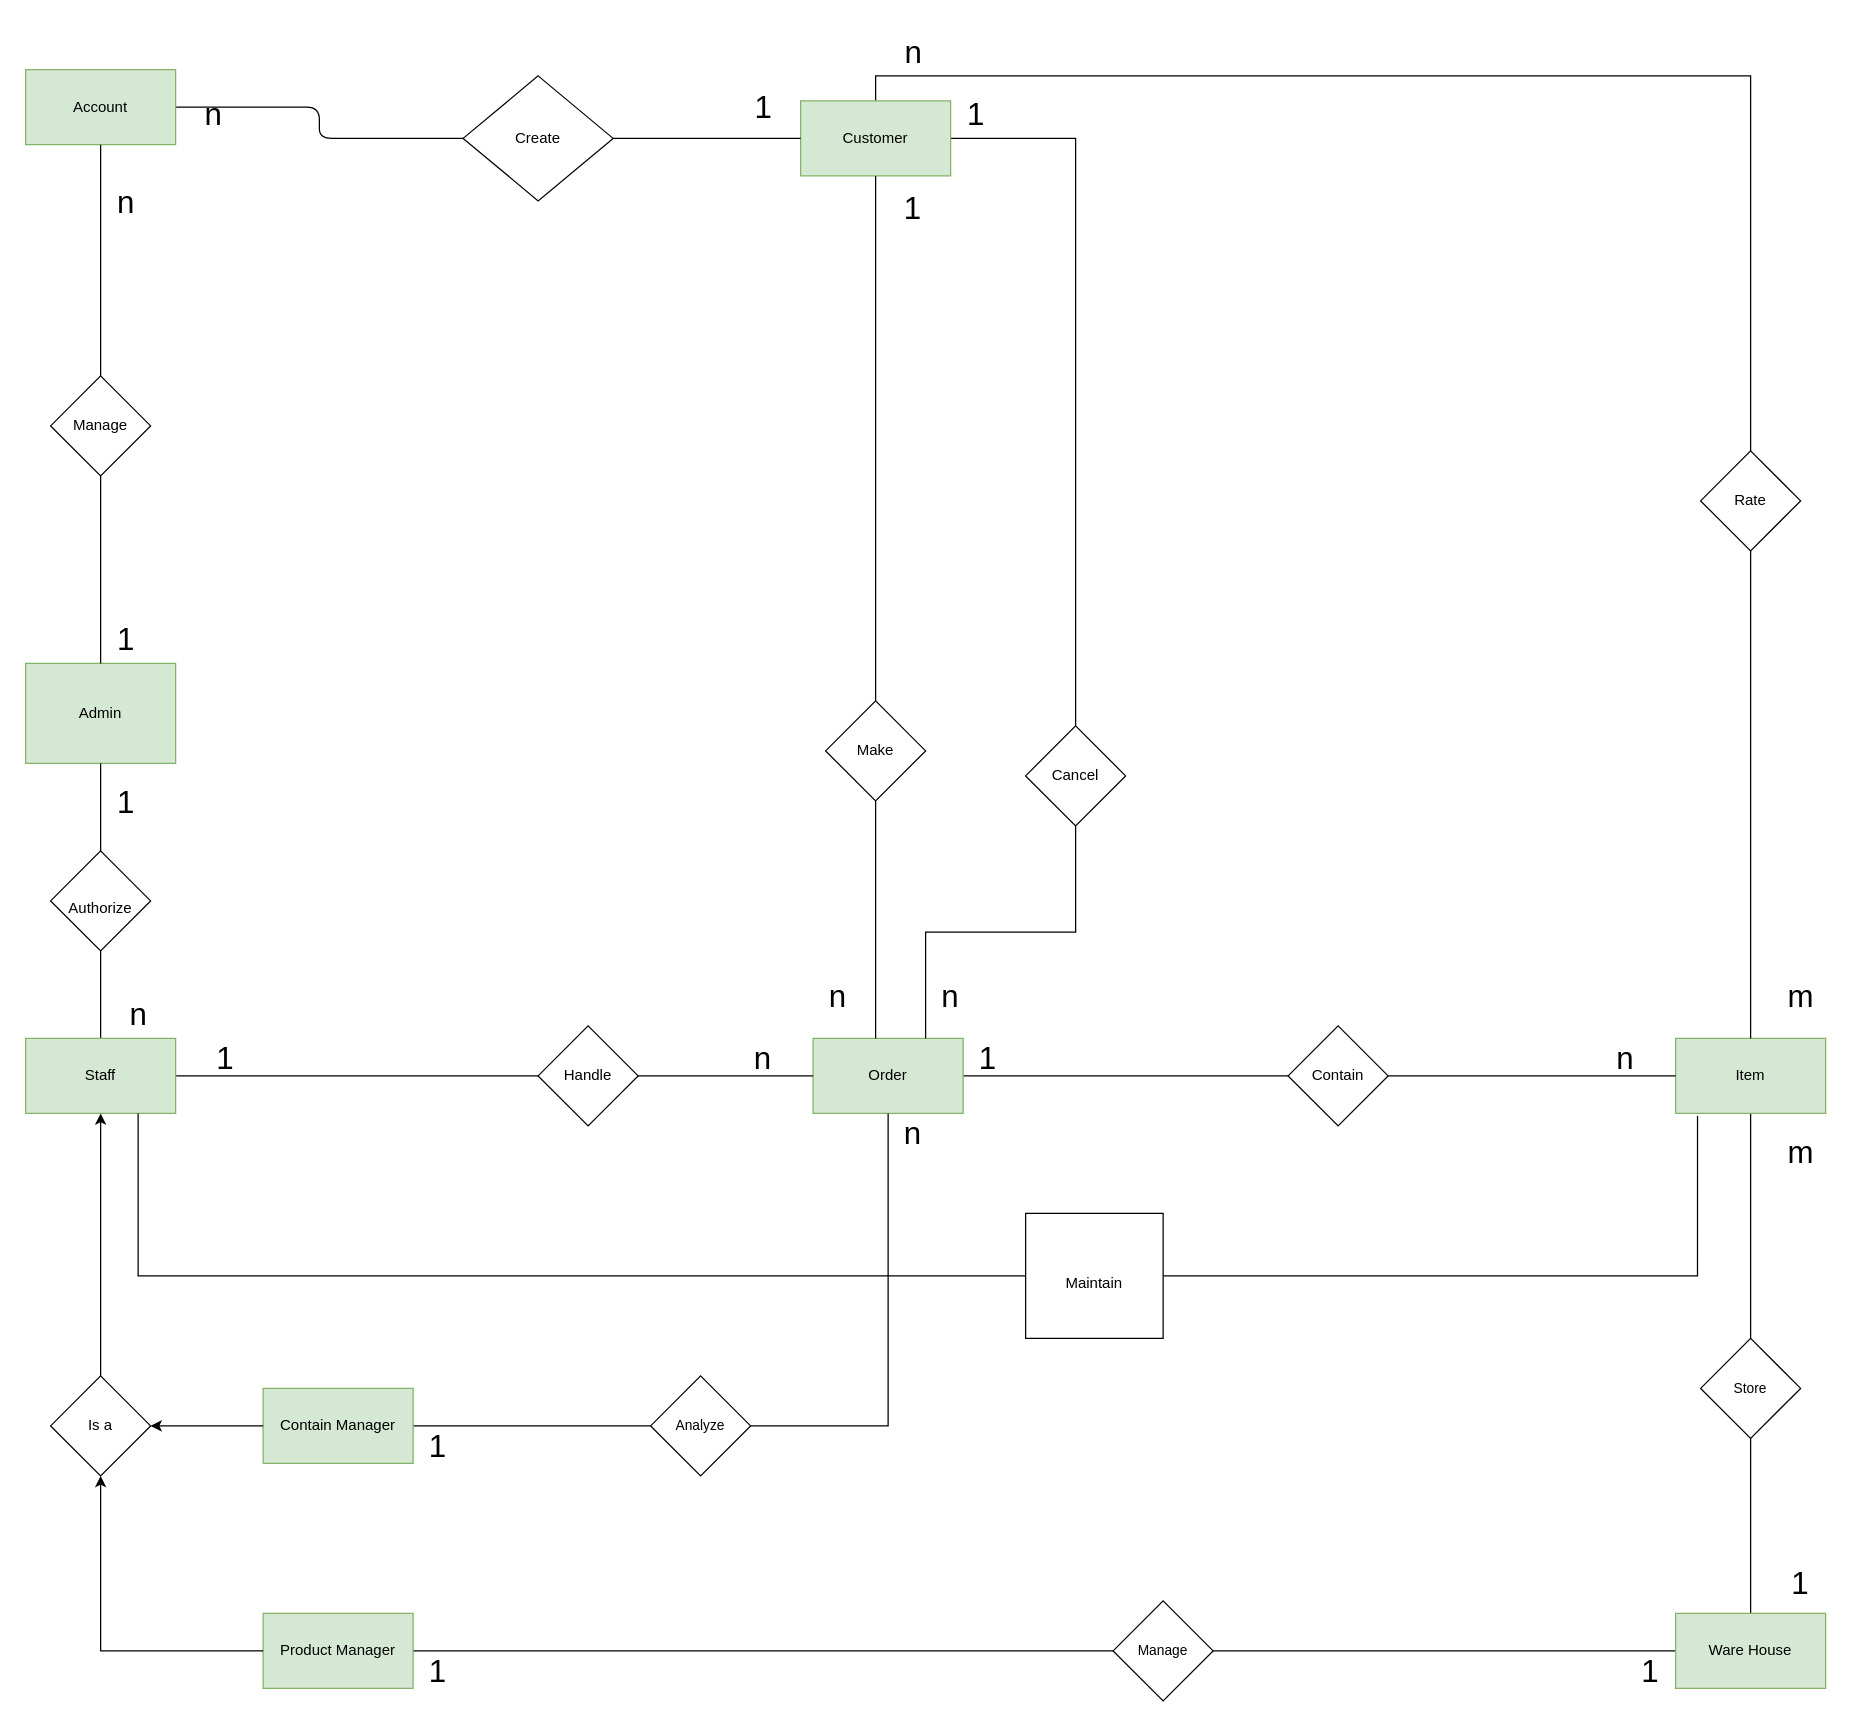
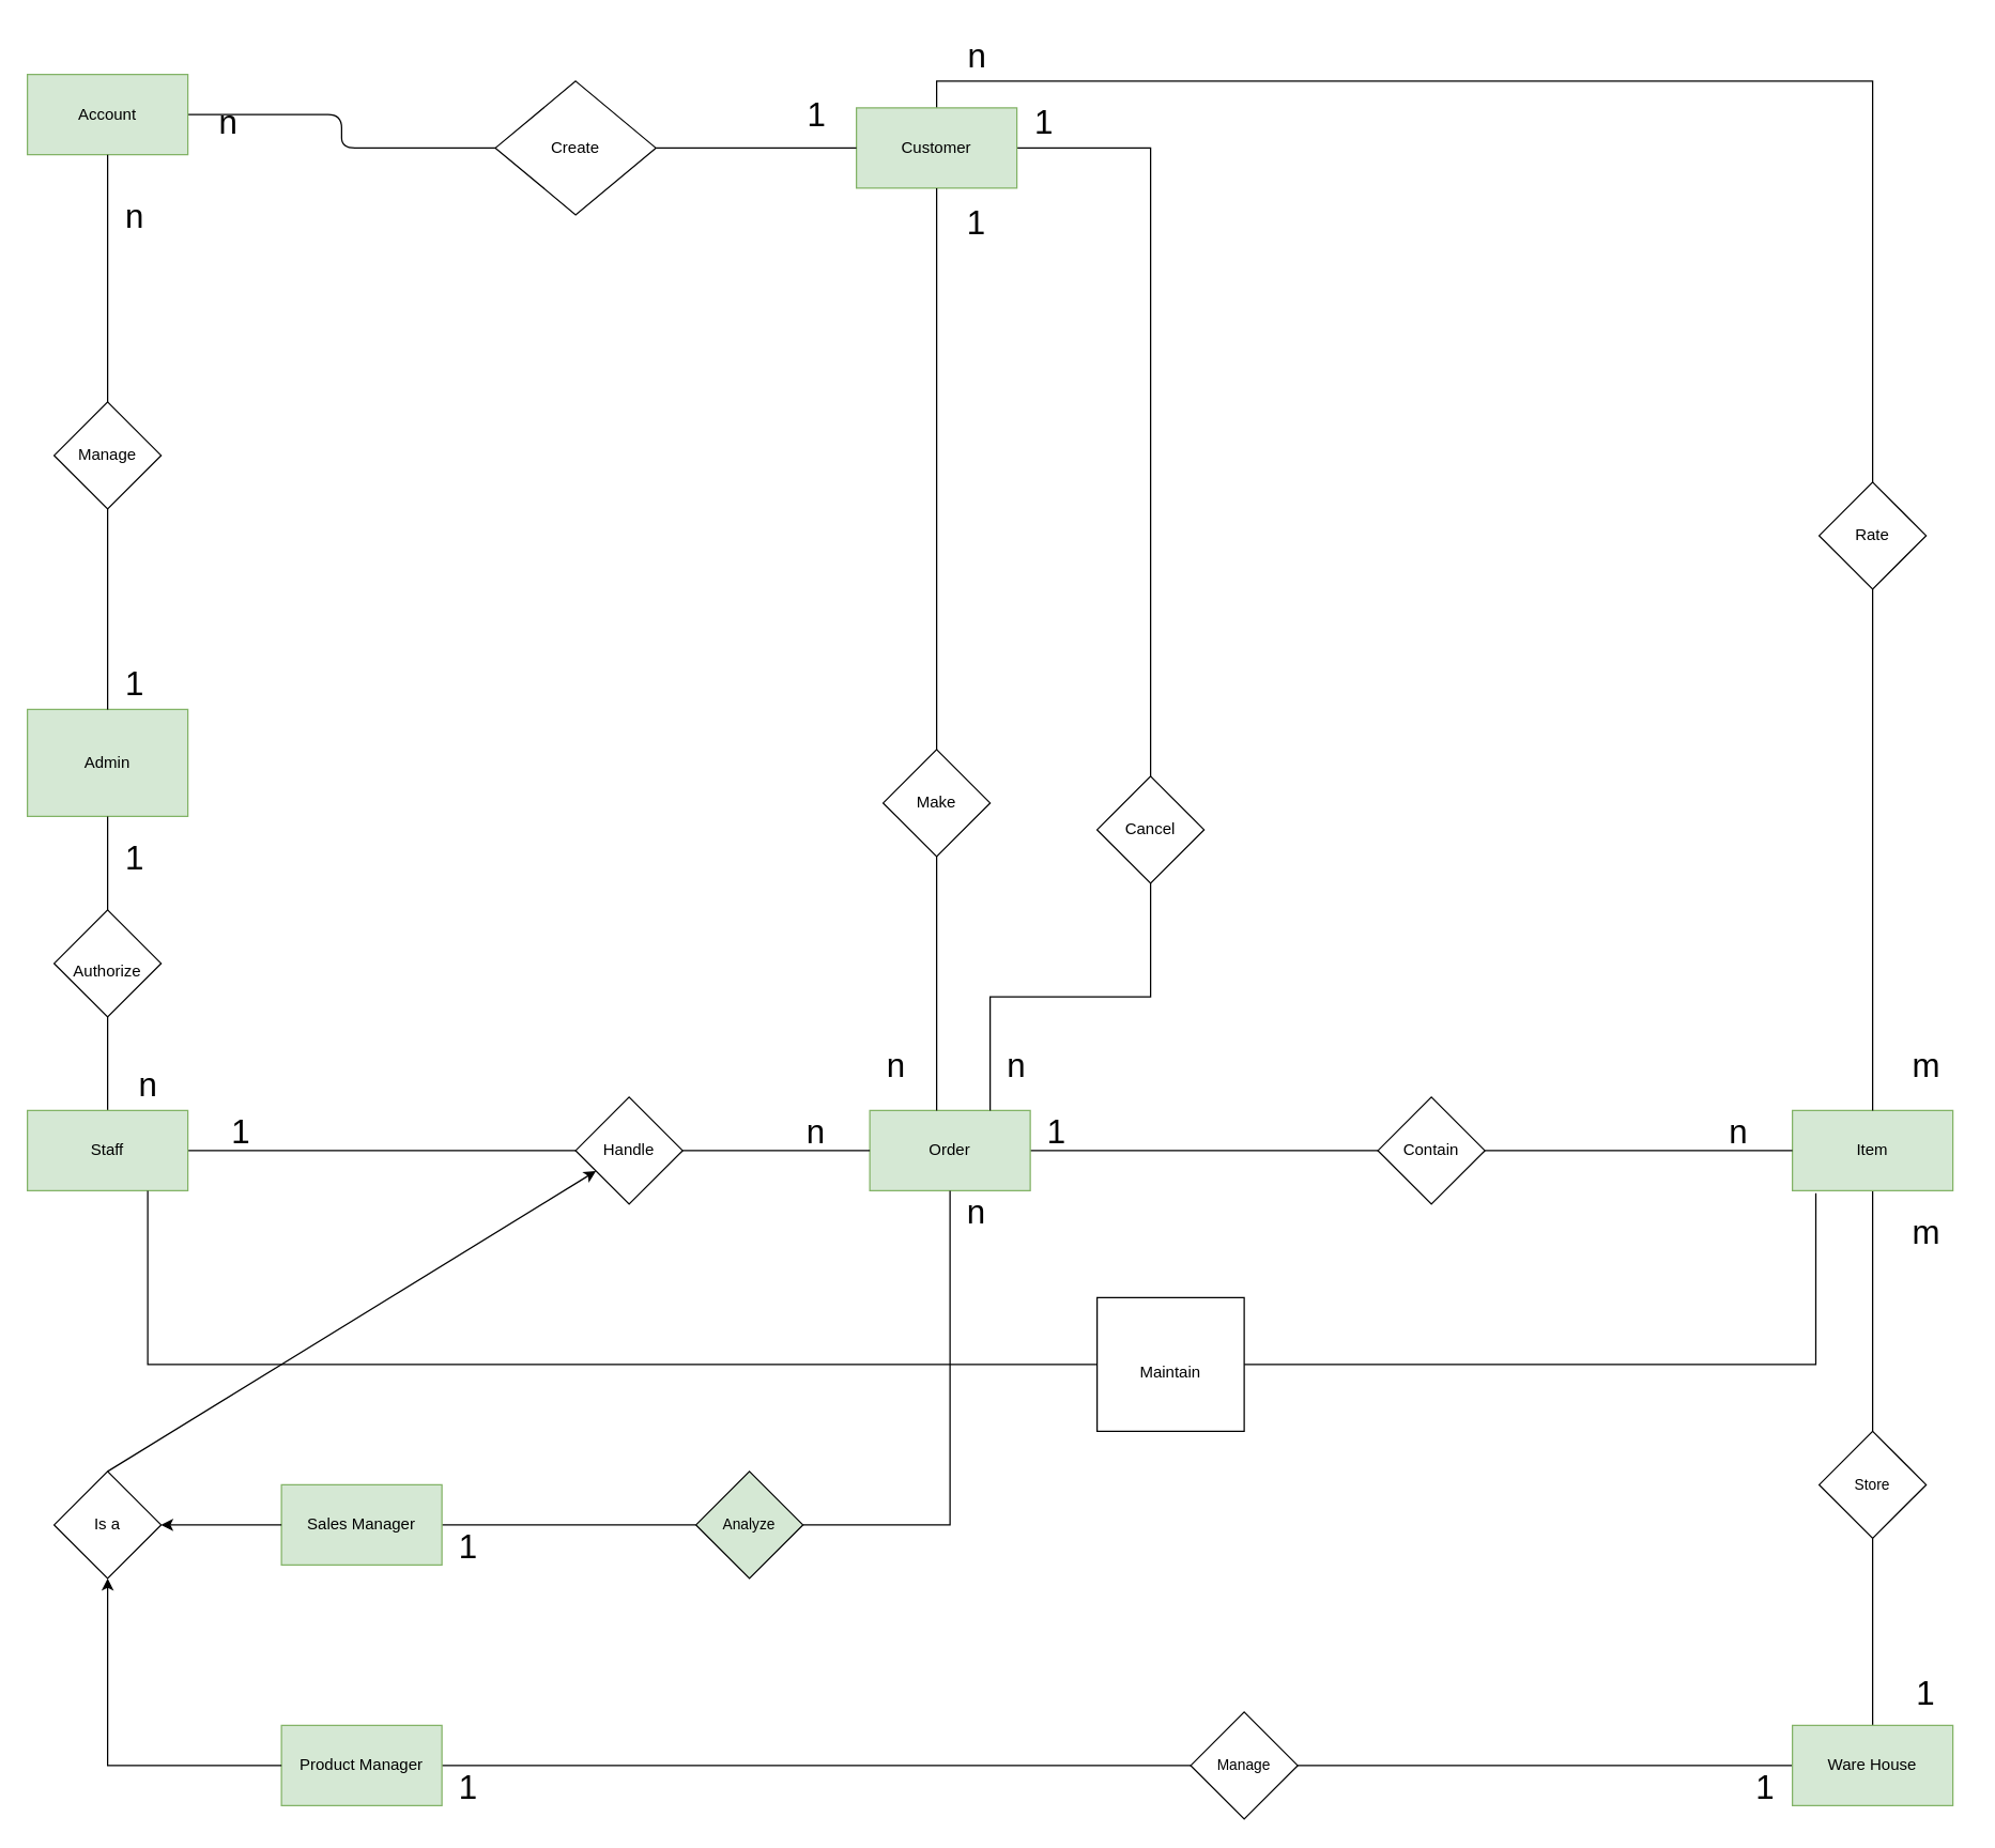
- <mxCell id="48" value="" style="endArrow=classic;html=1;rounded=0;fontSize=12;exitX=0.5;exitY=0;exitDx=0;exitDy=0;entryX=0.5;entryY=1;entryDx=0;entryDy=0;" parent="1" source="46" target="11" edge="1"><mxGeometry width="50" height="50" relative="1" as="geometry"><mxPoint x="70" y="1080" as="sourcePoint" /><mxPoint x="120" y="1030" as="targetPoint" /></mxGeometry></mxCell>
+ <mxCell id="48" value="" style="endArrow=classic;html=1;rounded=0;fontSize=12;exitX=0.5;exitY=0;exitDx=0;exitDy=0;" parent="1" source="46" target="28" edge="1"><mxGeometry width="50" height="50" relative="1" as="geometry"><mxPoint x="70" y="1080" as="sourcePoint" /><mxPoint x="120" y="1030" as="targetPoint" /></mxGeometry></mxCell>
- <mxCell id="49" value="Contain Manager" style="rounded=0;whiteSpace=wrap;html=1;fillColor=#d5e8d4;strokeColor=#82b366;" parent="1" vertex="1"><mxGeometry x="210" y="1110" width="120" height="60" as="geometry" /></mxCell>
+ <mxCell id="49" value="Sales Manager" style="rounded=0;whiteSpace=wrap;html=1;fillColor=#d5e8d4;strokeColor=#82b366;" parent="1" vertex="1"><mxGeometry x="210" y="1110" width="120" height="60" as="geometry" /></mxCell>
- <mxCell id="39" value="Analyze" style="rhombus;whiteSpace=wrap;html=1;fontFamily=Helvetica;fontSize=11;fontColor=default;" parent="1" vertex="1"><mxGeometry x="520" y="1100" width="80" height="80" as="geometry" /></mxCell>
+ <mxCell id="39" value="Analyze" style="rhombus;whiteSpace=wrap;html=1;fontFamily=Helvetica;fontSize=11;fontColor=default;fillColor=#d5e8d4;" parent="1" vertex="1"><mxGeometry x="520" y="1100" width="80" height="80" as="geometry" /></mxCell>
